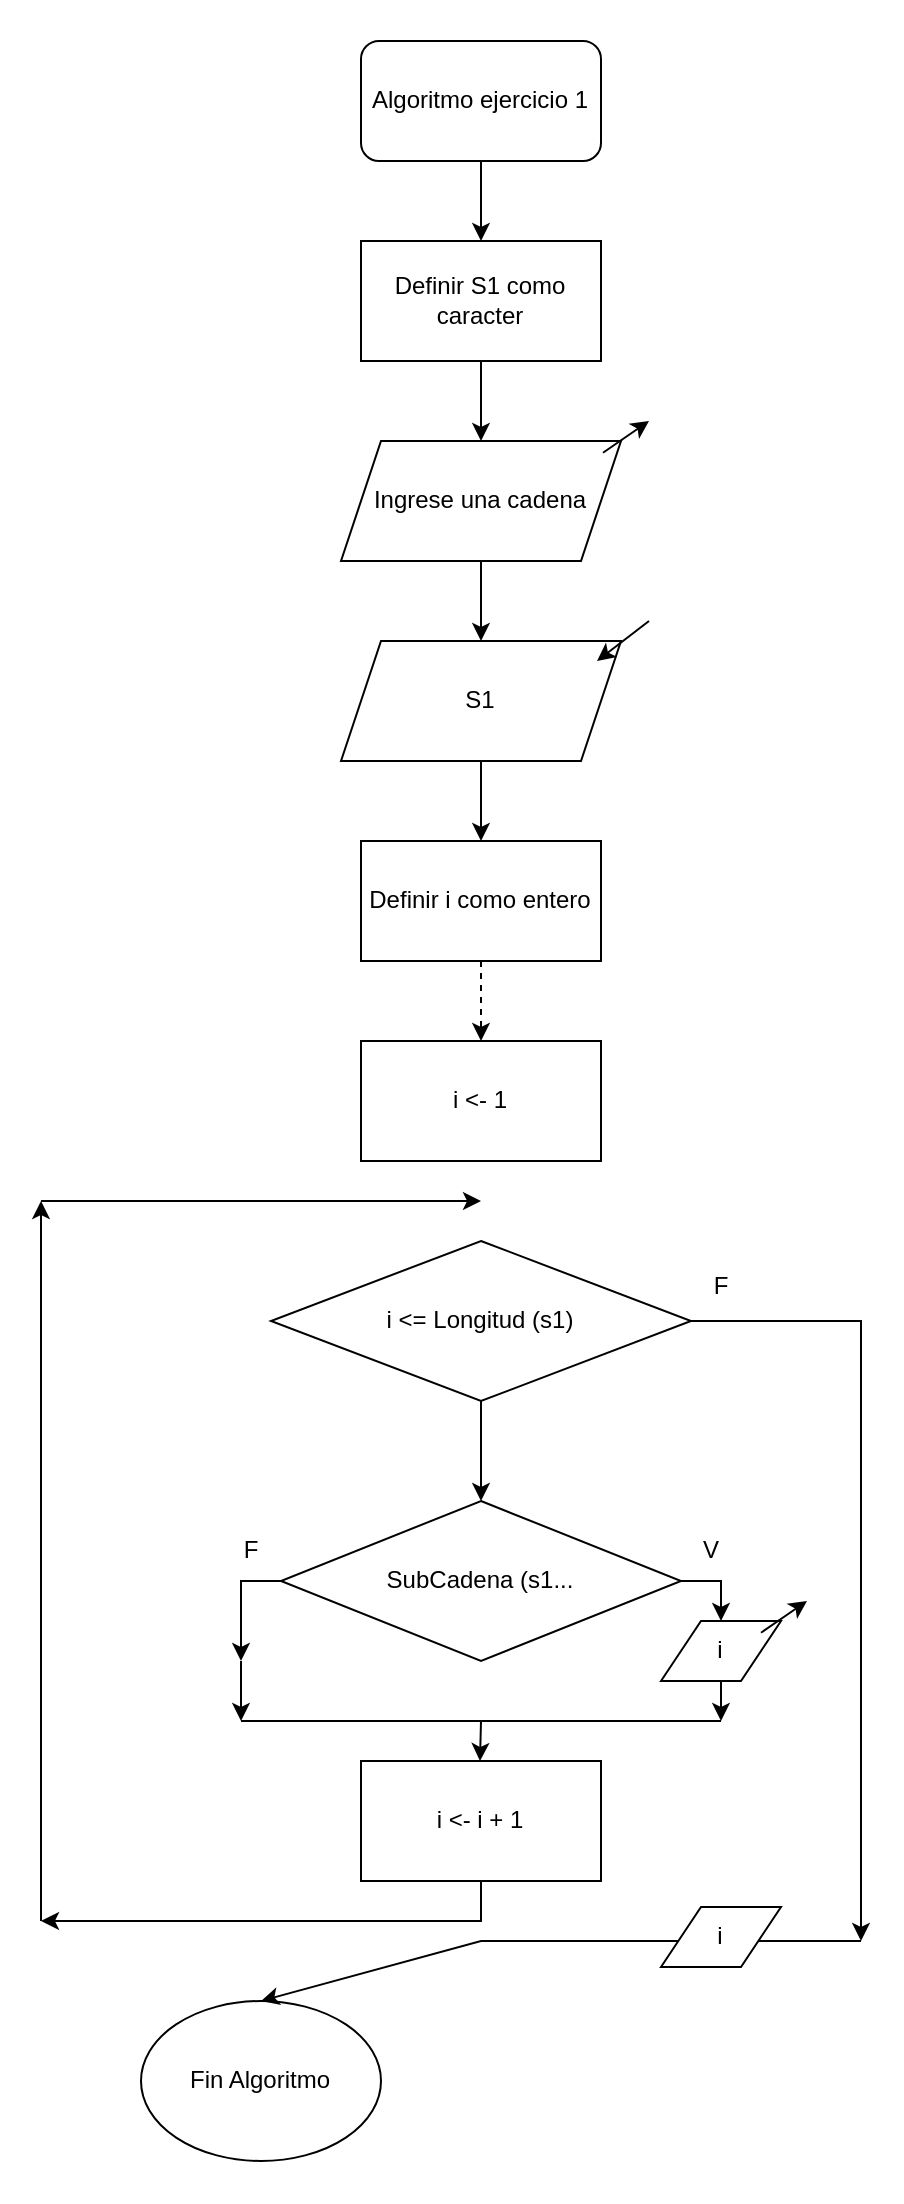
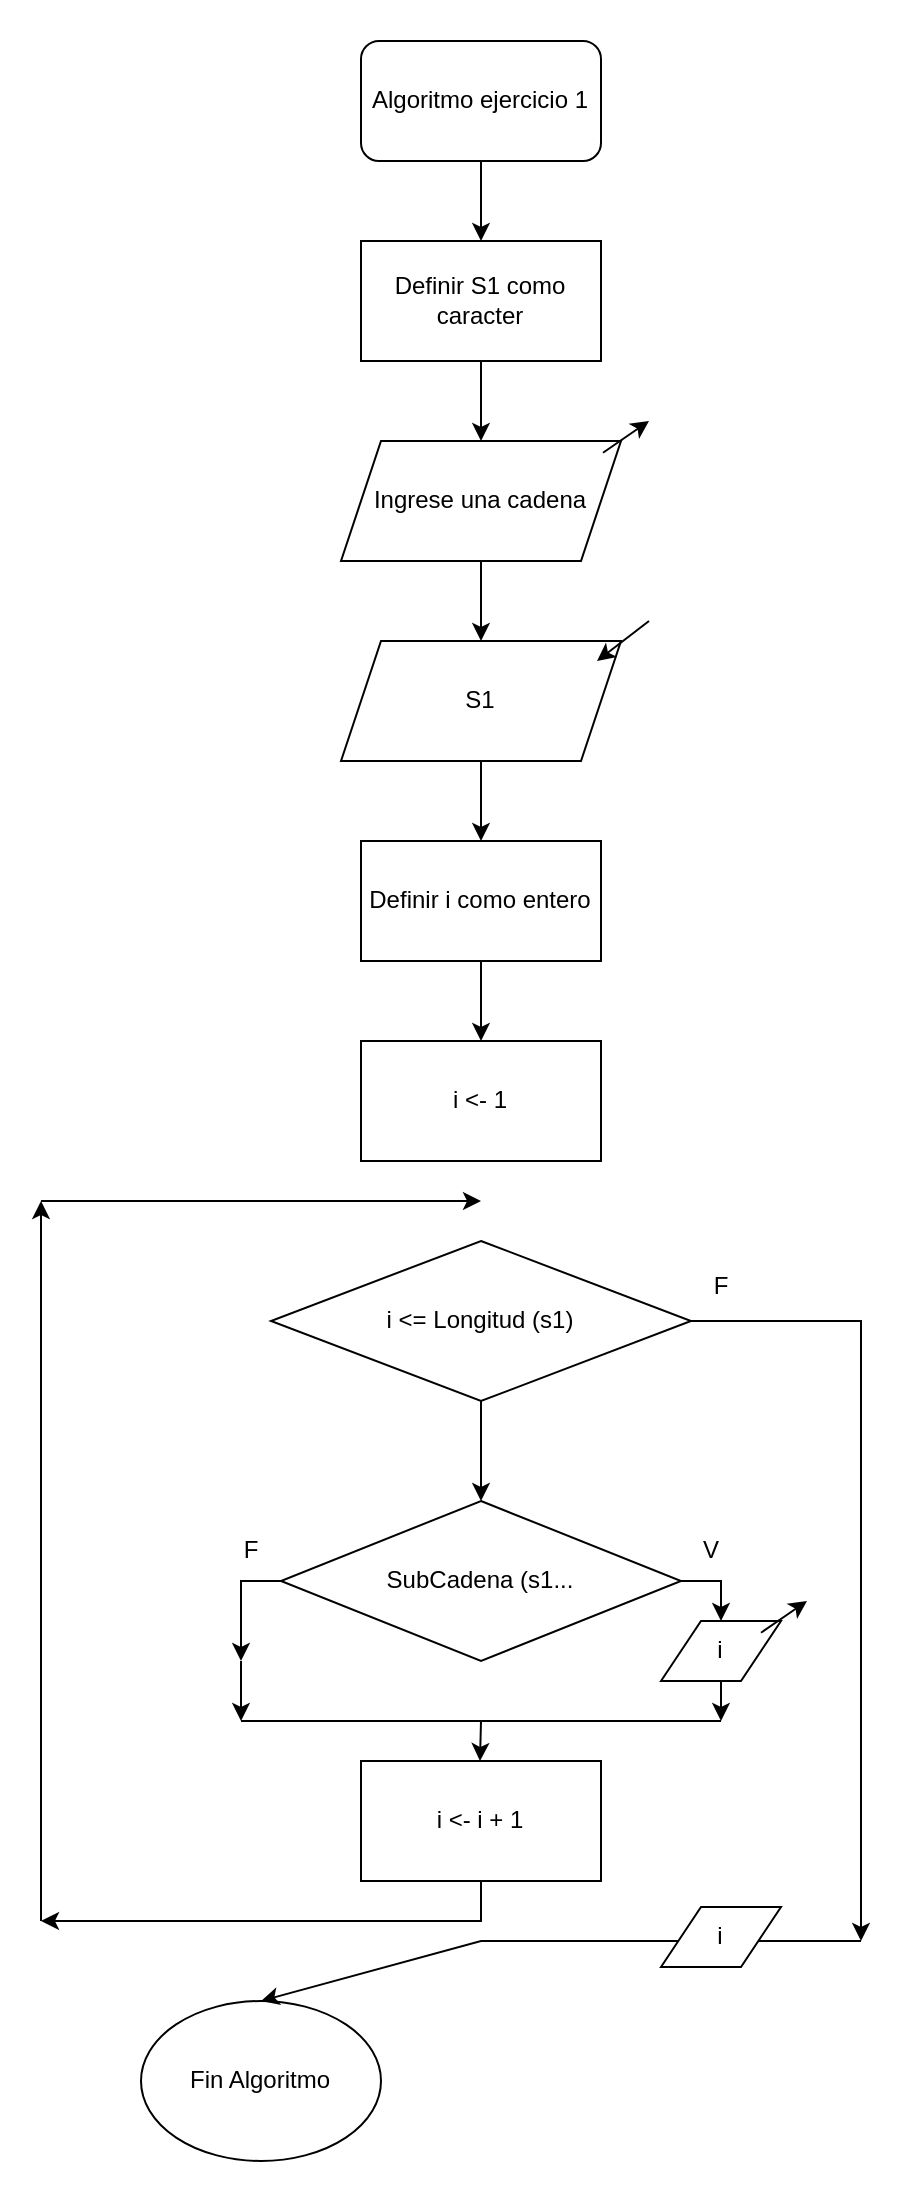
- <mxCell id="12" value="" style="edgeStyle=orthogonalEdgeStyle;rounded=0;orthogonalLoop=1;jettySize=auto;html=1;dashed=1;" edge="1" parent="1" source="13" target="14"><mxGeometry relative="1" as="geometry" /></mxCell>
+ <mxCell id="12" value="" style="edgeStyle=orthogonalEdgeStyle;rounded=0;orthogonalLoop=1;jettySize=auto;html=1;" edge="1" parent="1" source="13" target="14"><mxGeometry relative="1" as="geometry" /></mxCell>
